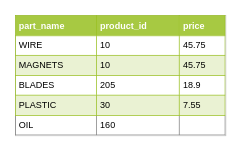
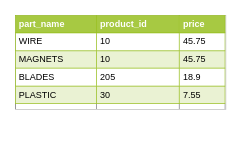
- <mxCell id="2" value="&lt;table border=&quot;1&quot; width=&quot;100%&quot; cellpadding=&quot;4&quot; style=&quot;width: 100% ; height: 100% ; border-collapse: collapse&quot;&gt;&lt;tbody&gt;&lt;tr style=&quot;background-color: #a7c942 ; color: #ffffff ; border: 1px solid #98bf21&quot;&gt;&lt;th align=&quot;left&quot;&gt;part_name&lt;/th&gt;&lt;th align=&quot;left&quot;&gt;product_id&lt;/th&gt;&lt;th align=&quot;left&quot;&gt;price&lt;/th&gt;&lt;/tr&gt;&lt;tr style=&quot;border: 1px solid #98bf21&quot;&gt;&lt;td&gt;WIRE&lt;/td&gt;&lt;td&gt;10&lt;/td&gt;&lt;td&gt;45.75&lt;/td&gt;&lt;/tr&gt;&lt;tr style=&quot;background-color: #eaf2d3 ; border: 1px solid #98bf21&quot;&gt;&lt;td&gt;MAGNETS&lt;/td&gt;&lt;td&gt;10&lt;/td&gt;&lt;td&gt;45.75&lt;/td&gt;&lt;/tr&gt;&lt;tr style=&quot;border: 1px solid #98bf21&quot;&gt;&lt;td&gt;BLADES&lt;/td&gt;&lt;td&gt;205&lt;/td&gt;&lt;td&gt;18.9&lt;/td&gt;&lt;/tr&gt;&lt;tr style=&quot;background-color: #eaf2d3 ; border: 1px solid #98bf21&quot;&gt;&lt;td&gt;PLASTIC&lt;/td&gt;&lt;td&gt;30&lt;/td&gt;&lt;td&gt;7.55&lt;/td&gt;&lt;/tr&gt;&lt;tr&gt;&lt;td&gt;OIL&lt;/td&gt;&lt;td&gt;160&lt;/td&gt;&lt;td&gt;&lt;br&gt;&lt;/td&gt;&lt;/tr&gt;&lt;/tbody&gt;&lt;/table&gt;" style="text;html=1;strokeColor=#c0c0c0;fillColor=#ffffff;overflow=fill;rounded=0;" vertex="1" parent="1"><mxGeometry x="20" y="20" width="280" height="160" as="geometry" /></mxCell>
+ <mxCell id="2" value="&lt;table border=&quot;1&quot; width=&quot;100%&quot; cellpadding=&quot;4&quot; style=&quot;width: 100% ; height: 100% ; border-collapse: collapse&quot;&gt;&lt;tbody&gt;&lt;tr style=&quot;background-color: #a7c942 ; color: #ffffff ; border: 1px solid #98bf21&quot;&gt;&lt;th align=&quot;left&quot;&gt;part_name&lt;/th&gt;&lt;th align=&quot;left&quot;&gt;product_id&lt;/th&gt;&lt;th align=&quot;left&quot;&gt;price&lt;/th&gt;&lt;/tr&gt;&lt;tr style=&quot;border: 1px solid #98bf21&quot;&gt;&lt;td&gt;WIRE&lt;/td&gt;&lt;td&gt;10&lt;/td&gt;&lt;td&gt;45.75&lt;/td&gt;&lt;/tr&gt;&lt;tr style=&quot;background-color: #eaf2d3 ; border: 1px solid #98bf21&quot;&gt;&lt;td&gt;MAGNETS&lt;/td&gt;&lt;td&gt;10&lt;/td&gt;&lt;td&gt;45.75&lt;/td&gt;&lt;/tr&gt;&lt;tr style=&quot;border: 1px solid #98bf21&quot;&gt;&lt;td&gt;BLADES&lt;/td&gt;&lt;td&gt;205&lt;/td&gt;&lt;td&gt;18.9&lt;/td&gt;&lt;/tr&gt;&lt;tr style=&quot;background-color: #eaf2d3 ; border: 1px solid #98bf21&quot;&gt;&lt;td&gt;PLASTIC&lt;/td&gt;&lt;td&gt;30&lt;/td&gt;&lt;td&gt;7.55&lt;/td&gt;&lt;/tr&gt;&lt;tr&gt;&lt;td&gt;OIL&lt;/td&gt;&lt;td&gt;160&lt;/td&gt;&lt;td&gt;&lt;br&gt;&lt;/td&gt;&lt;/tr&gt;&lt;/tbody&gt;&lt;/table&gt;" style="text;html=1;strokeColor=#c0c0c0;fillColor=#ffffff;overflow=fill;rounded=0;" vertex="1" parent="1"><mxGeometry x="20" y="20" width="280" height="125" as="geometry" /></mxCell>
